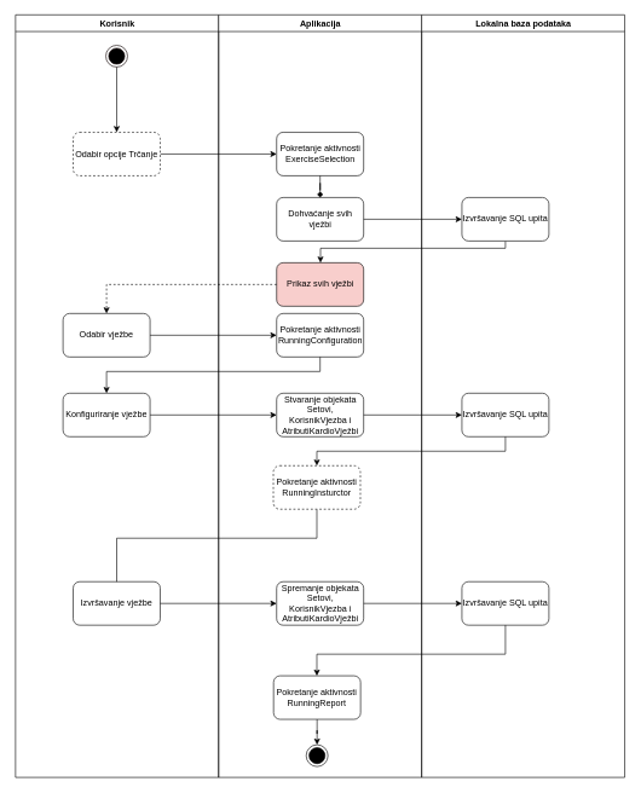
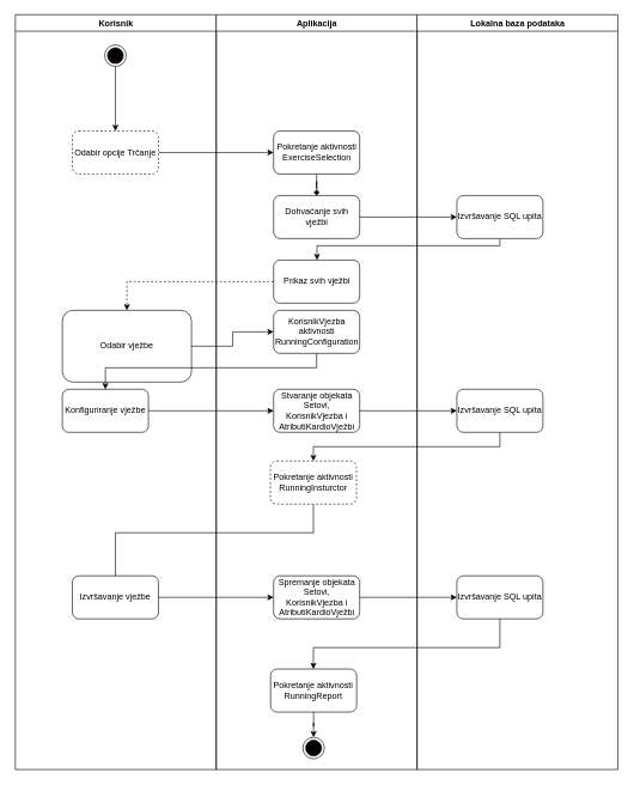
- <mxCell id="12" value="Prikaz svih vježbi" style="rounded=1;whiteSpace=wrap;html=1;fillColor=#f8cecc;" parent="7" vertex="1"><mxGeometry x="80" y="342" width="120" height="60" as="geometry" /></mxCell>
+ <mxCell id="12" value="Prikaz svih vježbi" style="rounded=1;whiteSpace=wrap;html=1;" parent="7" vertex="1"><mxGeometry x="80" y="342" width="120" height="60" as="geometry" /></mxCell>
- <mxCell id="5" value="Odabir vježbe" style="rounded=1;whiteSpace=wrap;html=1;" parent="2" vertex="1"><mxGeometry x="65.5" y="412" width="120" height="60" as="geometry" /></mxCell>
+ <mxCell id="5" value="Odabir vježbe" style="rounded=1;whiteSpace=wrap;html=1;" parent="2" vertex="1"><mxGeometry x="65.5" y="412" width="180" height="100" as="geometry" /></mxCell>
- <mxCell id="9" value="Pokretanje aktivnosti&lt;br&gt;RunningConfiguration" style="rounded=1;whiteSpace=wrap;html=1;" parent="7" vertex="1"><mxGeometry x="80" y="412" width="120" height="60" as="geometry" /></mxCell>
+ <mxCell id="9" value="KorisnikVjezba aktivnosti&lt;br&gt;RunningConfiguration" style="rounded=1;whiteSpace=wrap;html=1;" parent="7" vertex="1"><mxGeometry x="80" y="412" width="120" height="60" as="geometry" /></mxCell>
